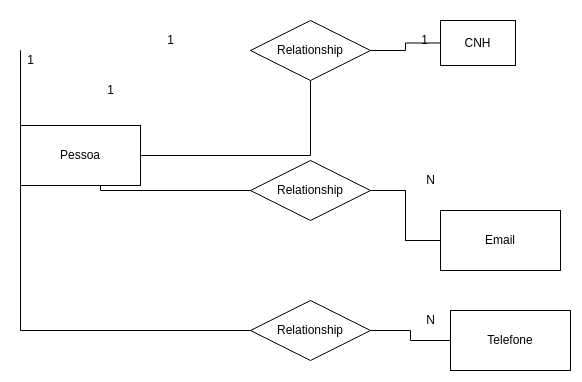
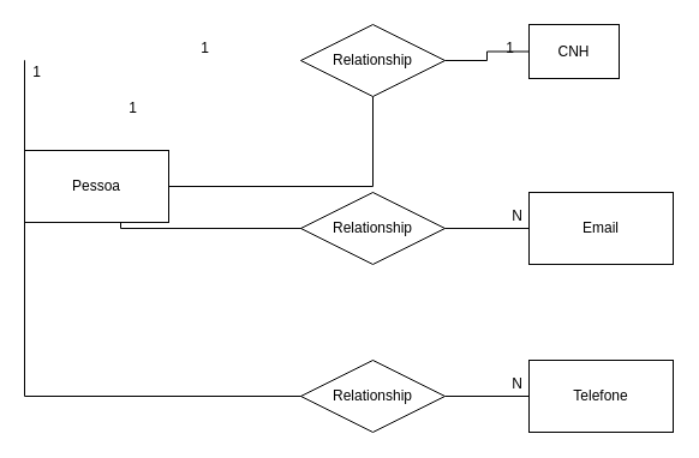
- <mxCell id="12" value="Email" style="rounded=0;whiteSpace=wrap;html=1;" parent="1" vertex="1"><mxGeometry x="440" y="210" width="120" height="60" as="geometry" /></mxCell>
+ <mxCell id="12" value="Email" style="rounded=0;whiteSpace=wrap;html=1;" parent="1" vertex="1"><mxGeometry x="440" y="160" width="120" height="60" as="geometry" /></mxCell>
- <mxCell id="15" value="Telefone" style="rounded=0;whiteSpace=wrap;html=1;" parent="1" vertex="1"><mxGeometry x="450" y="310" width="120" height="60" as="geometry" /></mxCell>
+ <mxCell id="15" value="Telefone" style="rounded=0;whiteSpace=wrap;html=1;" parent="1" vertex="1"><mxGeometry x="440" y="300" width="120" height="60" as="geometry" /></mxCell>
